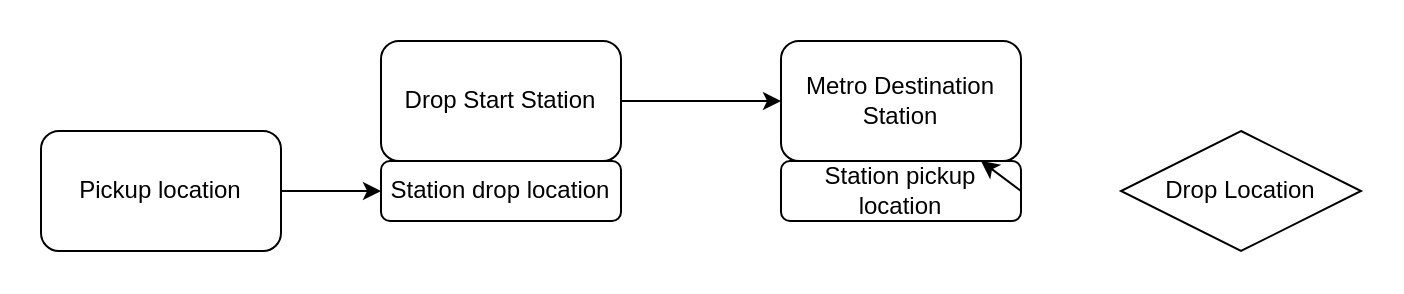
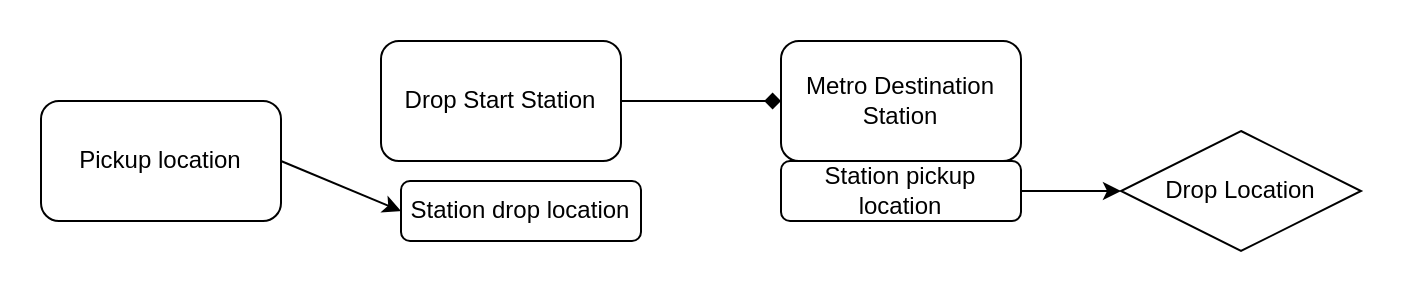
- <mxCell id="9" value="" style="endArrow=classic;html=1;rounded=0;exitX=1;exitY=0.5;exitDx=0;exitDy=0;entryX=0;entryY=0.5;entryDx=0;entryDy=0;" edge="1" parent="1" source="2" target="4"><mxGeometry width="50" height="50" relative="1" as="geometry"><mxPoint x="150" y="80" as="sourcePoint" /><mxPoint x="200" y="105" as="targetPoint" /></mxGeometry></mxCell>
+ <mxCell id="9" value="" style="endArrow=diamond;html=1;rounded=0;exitX=1;exitY=0.5;exitDx=0;exitDy=0;entryX=0;entryY=0.5;entryDx=0;entryDy=0;" edge="1" parent="1" source="2" target="4"><mxGeometry width="50" height="50" relative="1" as="geometry"><mxPoint x="150" y="80" as="sourcePoint" /><mxPoint x="200" y="105" as="targetPoint" /></mxGeometry></mxCell>
- <mxCell id="10" value="" style="endArrow=classic;html=1;rounded=0;exitX=1;exitY=0.5;exitDx=0;exitDy=0;" edge="1" parent="1" source="7" target="4"><mxGeometry width="50" height="50" relative="1" as="geometry"><mxPoint x="160" y="90" as="sourcePoint" /><mxPoint x="210" y="115" as="targetPoint" /></mxGeometry></mxCell>
+ <mxCell id="10" value="" style="endArrow=classic;html=1;rounded=0;exitX=1;exitY=0.5;exitDx=0;exitDy=0;entryX=0;entryY=0.5;entryDx=0;entryDy=0;" edge="1" parent="1" source="7" target="5"><mxGeometry width="50" height="50" relative="1" as="geometry"><mxPoint x="160" y="90" as="sourcePoint" /><mxPoint x="210" y="115" as="targetPoint" /></mxGeometry></mxCell>
- <mxCell id="6" value="Pickup location" style="rounded=1;whiteSpace=wrap;html=1;" vertex="1" parent="1"><mxGeometry x="20" y="65" width="120" height="60" as="geometry" /></mxCell>
+ <mxCell id="6" value="Pickup location" style="rounded=1;whiteSpace=wrap;html=1;" vertex="1" parent="1"><mxGeometry x="20" y="50" width="120" height="60" as="geometry" /></mxCell>
- <mxCell id="3" value="Station drop location" style="rounded=1;whiteSpace=wrap;html=1;" vertex="1" parent="1"><mxGeometry x="190" y="80" width="120" height="30" as="geometry" /></mxCell>
+ <mxCell id="3" value="Station drop location" style="rounded=1;whiteSpace=wrap;html=1;" vertex="1" parent="1"><mxGeometry x="200" y="90" width="120" height="30" as="geometry" /></mxCell>
